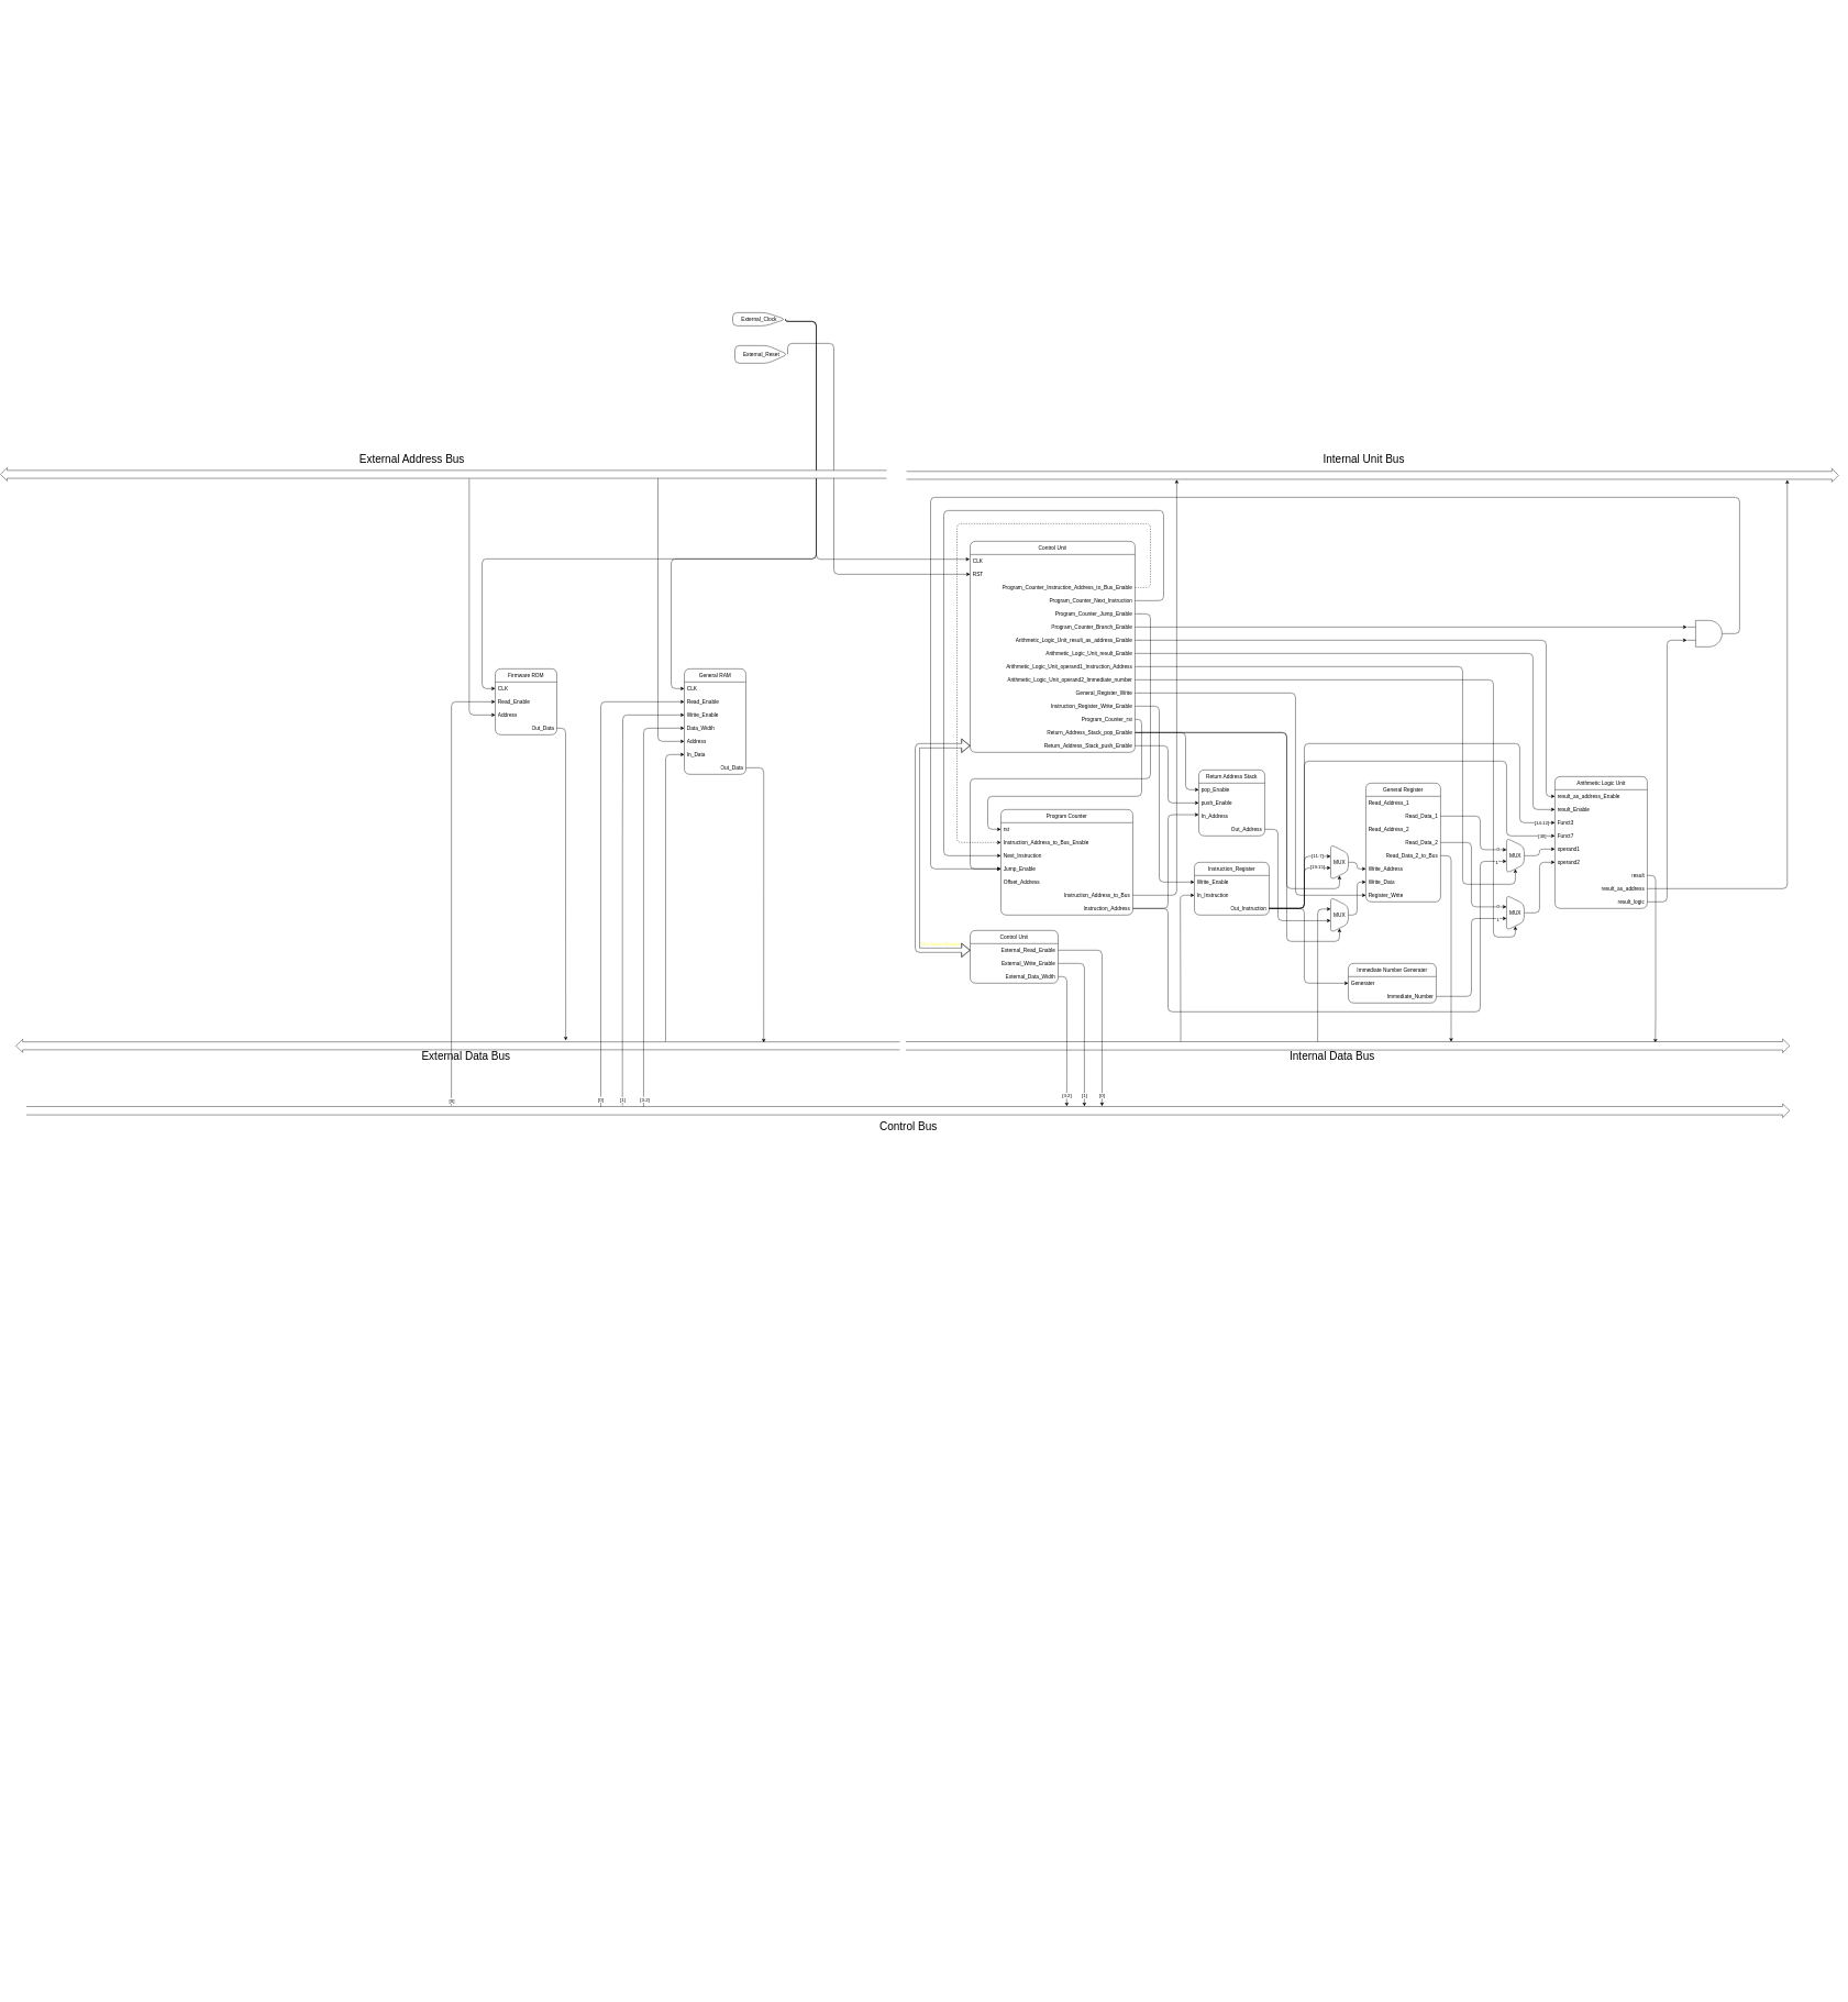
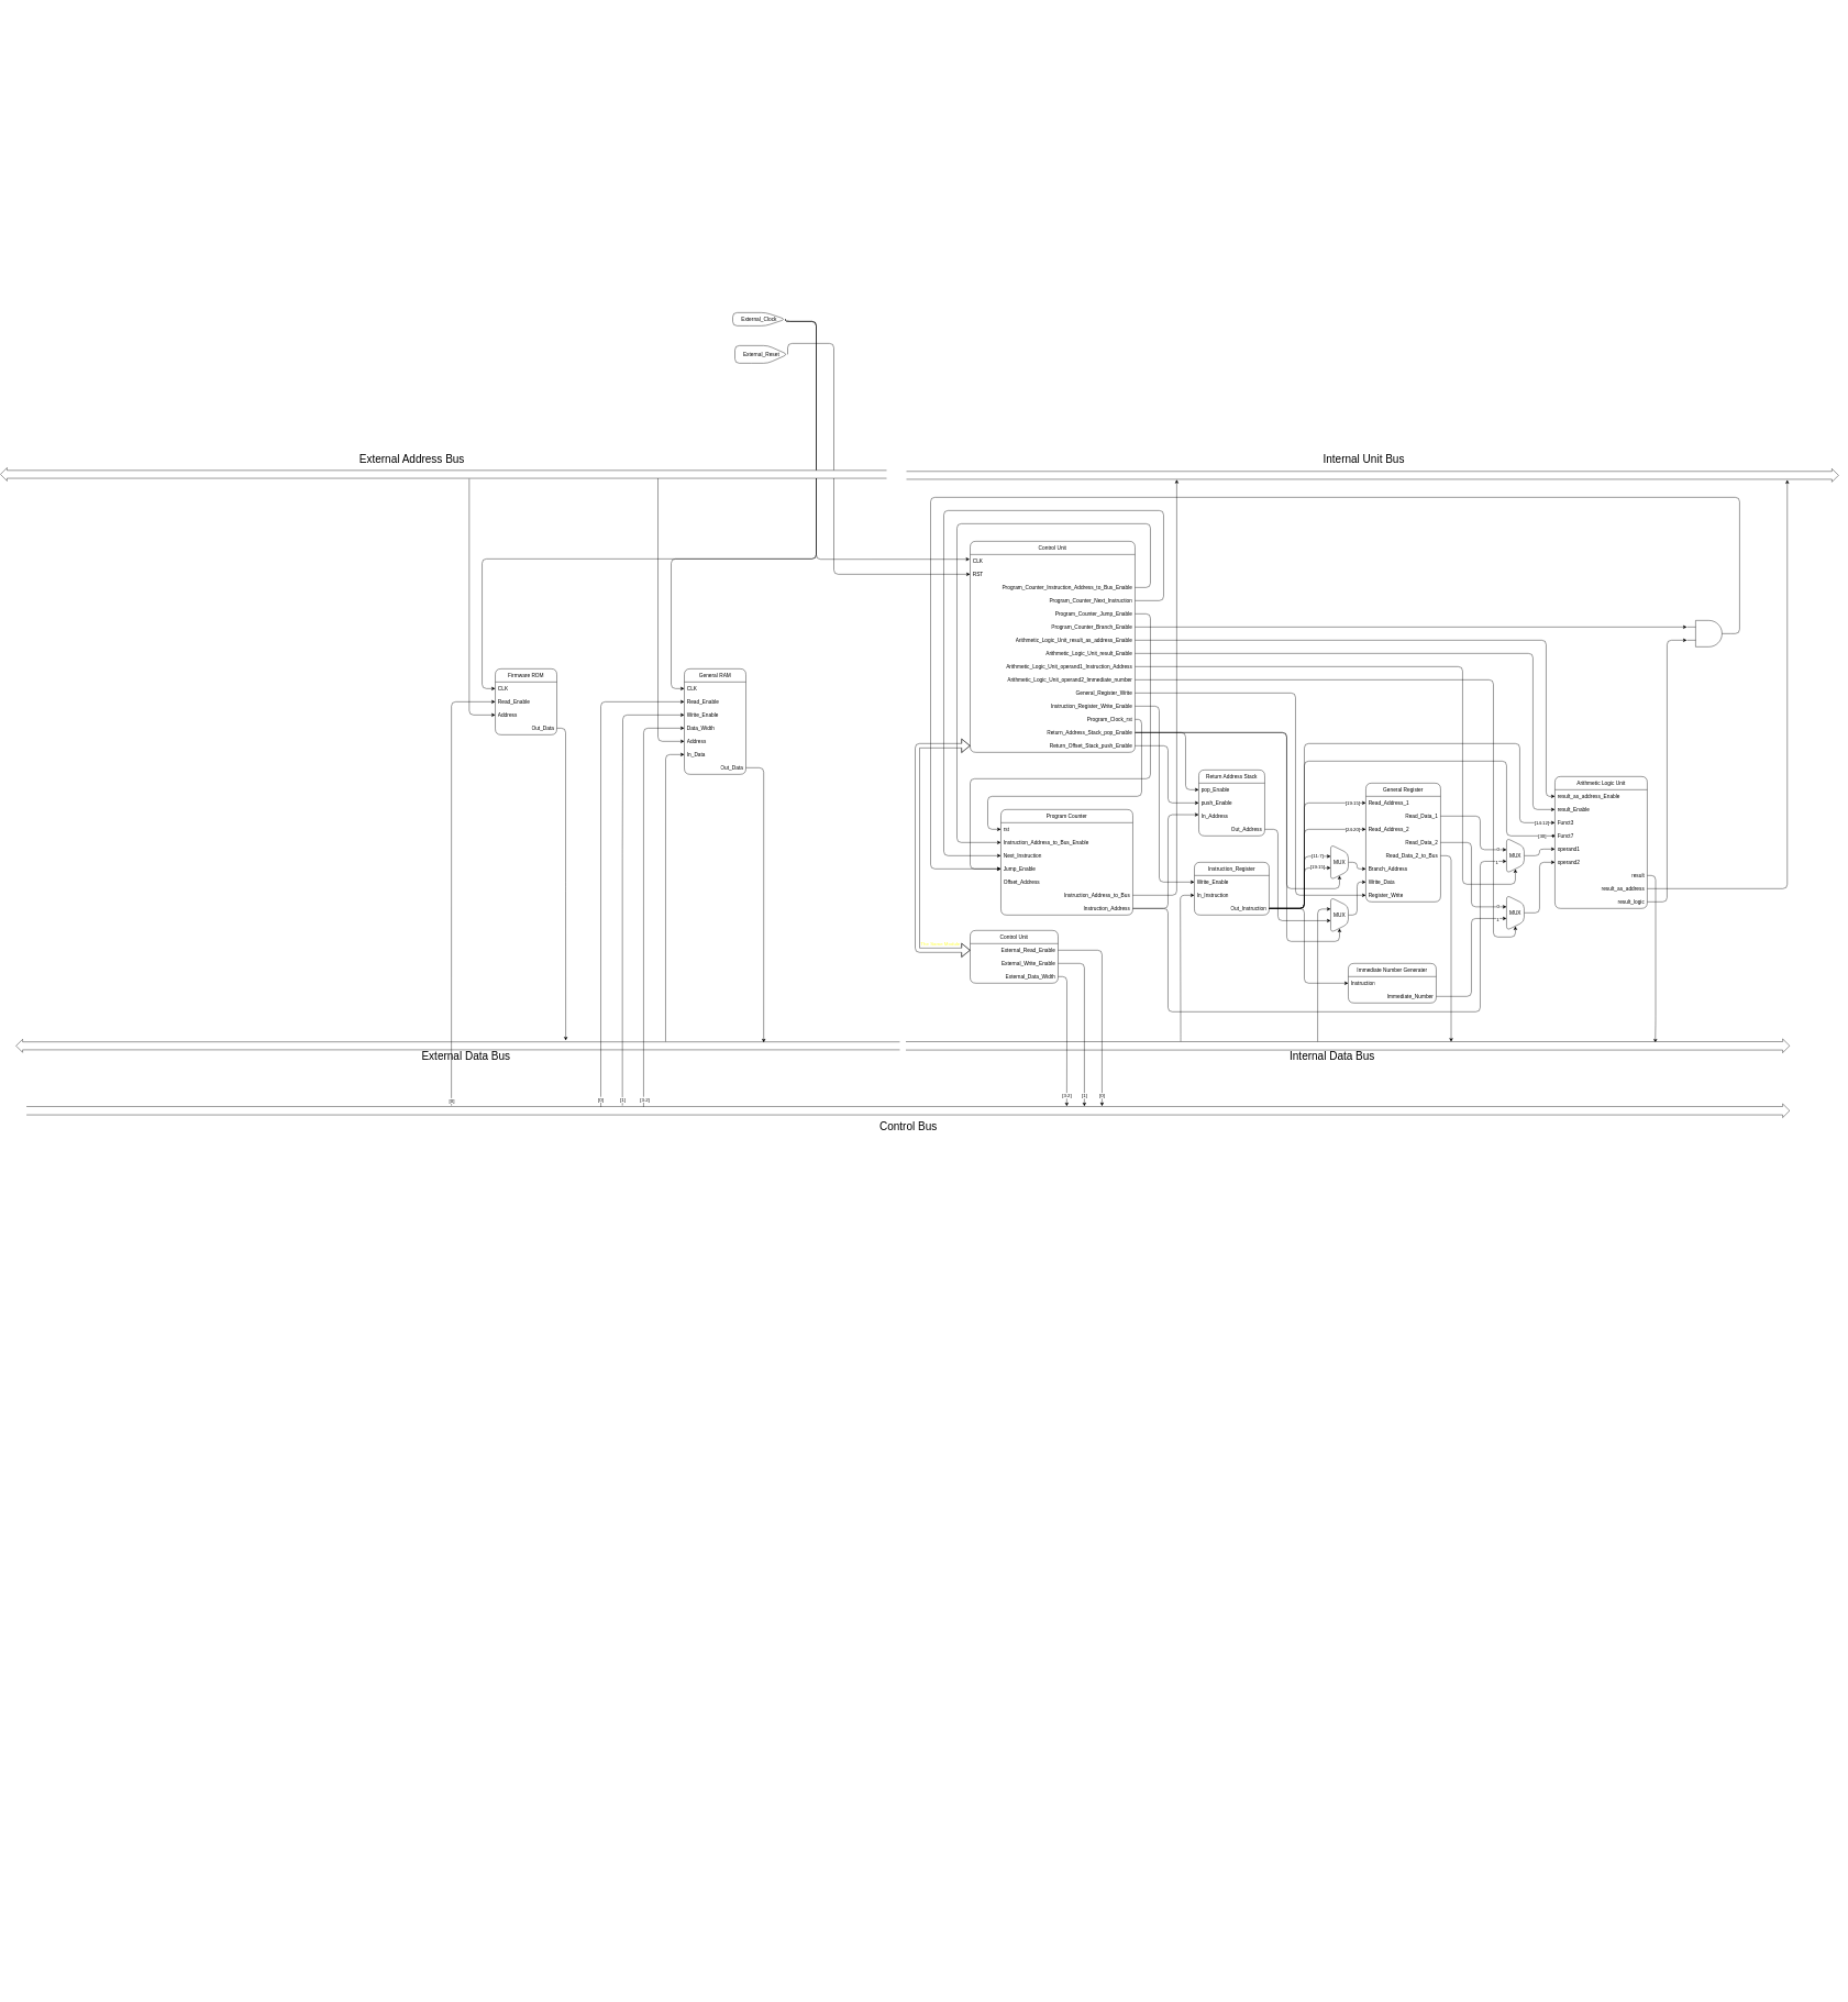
- <mxCell id="110" style="edgeStyle=orthogonalEdgeStyle;rounded=1;orthogonalLoop=1;jettySize=auto;html=1;exitX=1;exitY=0.5;exitDx=0;exitDy=0;entryX=0;entryY=0.5;entryDx=0;entryDy=0;movable=1;resizable=1;rotatable=1;deletable=1;editable=1;locked=0;connectable=1;dashed=1;" parent="1" source="43" target="34" edge="1"><mxGeometry relative="1" as="geometry"><mxPoint x="1270" y="1310" as="targetPoint" /><Array as="points"><mxPoint x="1830" y="1335" /><mxPoint x="1830" y="1190" /><mxPoint x="1390" y="1190" /><mxPoint x="1390" y="1915" /></Array></mxGeometry></mxCell>
+ <mxCell id="110" style="edgeStyle=orthogonalEdgeStyle;rounded=1;orthogonalLoop=1;jettySize=auto;html=1;exitX=1;exitY=0.5;exitDx=0;exitDy=0;entryX=0;entryY=0.5;entryDx=0;entryDy=0;movable=1;resizable=1;rotatable=1;deletable=1;editable=1;locked=0;connectable=1;" parent="1" source="43" target="34" edge="1"><mxGeometry relative="1" as="geometry"><mxPoint x="1270" y="1310" as="targetPoint" /><Array as="points"><mxPoint x="1830" y="1335" /><mxPoint x="1830" y="1190" /><mxPoint x="1390" y="1190" /><mxPoint x="1390" y="1915" /></Array></mxGeometry></mxCell>
- <mxCell id="53" value="Program_Counter_rst" style="text;strokeColor=none;fillColor=none;align=right;verticalAlign=middle;spacingLeft=4;spacingRight=4;overflow=hidden;points=[[0,0.5],[1,0.5]];portConstraint=eastwest;rotatable=1;whiteSpace=wrap;html=1;rounded=1;labelBackgroundColor=none;movable=1;resizable=1;deletable=1;editable=1;locked=0;connectable=1;" parent="40" vertex="1"><mxGeometry y="390" width="375" height="30" as="geometry" /></mxCell>
+ <mxCell id="53" value="Program_Clock_rst" style="text;strokeColor=none;fillColor=none;align=right;verticalAlign=middle;spacingLeft=4;spacingRight=4;overflow=hidden;points=[[0,0.5],[1,0.5]];portConstraint=eastwest;rotatable=1;whiteSpace=wrap;html=1;rounded=1;labelBackgroundColor=none;movable=1;resizable=1;deletable=1;editable=1;locked=0;connectable=1;" parent="40" vertex="1"><mxGeometry y="390" width="375" height="30" as="geometry" /></mxCell>
- <mxCell id="55" value="Return_Address_Stack_push_Enable" style="text;strokeColor=none;fillColor=none;align=right;verticalAlign=middle;spacingLeft=4;spacingRight=4;overflow=hidden;points=[[0,0.5],[1,0.5]];portConstraint=eastwest;rotatable=1;whiteSpace=wrap;html=1;rounded=1;labelBackgroundColor=none;movable=1;resizable=1;deletable=1;editable=1;locked=0;connectable=1;" parent="40" vertex="1"><mxGeometry y="450" width="375" height="30" as="geometry" /></mxCell>
+ <mxCell id="55" value="Return_Offset_Stack_push_Enable" style="text;strokeColor=none;fillColor=none;align=right;verticalAlign=middle;spacingLeft=4;spacingRight=4;overflow=hidden;points=[[0,0.5],[1,0.5]];portConstraint=eastwest;rotatable=1;whiteSpace=wrap;html=1;rounded=1;labelBackgroundColor=none;movable=1;resizable=1;deletable=1;editable=1;locked=0;connectable=1;" parent="40" vertex="1"><mxGeometry y="450" width="375" height="30" as="geometry" /></mxCell>
+ <mxCell id="63" style="edgeStyle=orthogonalEdgeStyle;rounded=1;orthogonalLoop=1;jettySize=auto;html=1;exitX=1;exitY=0.5;exitDx=0;exitDy=0;labelBackgroundColor=none;fontColor=default;movable=1;resizable=1;rotatable=1;deletable=1;editable=1;locked=0;connectable=1;" parent="1" source="31" target="13" edge="1"><mxGeometry relative="1" as="geometry"><Array as="points"><mxPoint x="2180" y="2065" /><mxPoint x="2180" y="1825" /></Array></mxGeometry></mxCell>
+ <mxCell id="64" value="[19:15]" style="edgeLabel;html=1;align=center;verticalAlign=middle;resizable=1;points=[];labelBackgroundColor=default;rounded=1;movable=1;rotatable=1;deletable=1;editable=1;locked=0;connectable=1;" parent="63" vertex="1" connectable="0"><mxGeometry x="0.888" y="-1" relative="1" as="geometry"><mxPoint x="-5" y="-1" as="offset" /></mxGeometry></mxCell>
+ <mxCell id="61" style="edgeStyle=orthogonalEdgeStyle;rounded=1;orthogonalLoop=1;jettySize=auto;html=1;exitX=1;exitY=0.5;exitDx=0;exitDy=0;labelBackgroundColor=none;fontColor=default;movable=1;resizable=1;rotatable=1;deletable=1;editable=1;locked=0;connectable=1;" parent="1" source="31" target="15" edge="1"><mxGeometry relative="1" as="geometry"><Array as="points"><mxPoint x="2180" y="2065" /><mxPoint x="2180" y="1885" /></Array></mxGeometry></mxCell>
+ <mxCell id="62" value="[24:20]" style="edgeLabel;html=1;align=center;verticalAlign=middle;resizable=1;points=[];labelBackgroundColor=default;rounded=1;movable=1;rotatable=1;deletable=1;editable=1;locked=0;connectable=1;" parent="61" vertex="1" connectable="0"><mxGeometry x="0.873" y="-1" relative="1" as="geometry"><mxPoint x="-6" y="-1" as="offset" /></mxGeometry></mxCell>
- <mxCell id="71" style="edgeStyle=orthogonalEdgeStyle;rounded=1;orthogonalLoop=1;jettySize=auto;html=1;exitX=1;exitY=0.5;exitDx=0;exitDy=0;entryX=0;entryY=0.5;entryDx=0;entryDy=0;labelBackgroundColor=none;fontColor=default;movable=1;resizable=1;rotatable=1;deletable=1;editable=1;locked=0;connectable=1;" parent="1" source="31" target="6" edge="1"><mxGeometry relative="1" as="geometry"><mxPoint x="2180" y="1740" as="targetPoint" /><Array as="points"><mxPoint x="2180" y="2065" /><mxPoint x="2180" y="1730" /><mxPoint x="2640" y="1730" /><mxPoint x="2640" y="1900" /></Array></mxGeometry></mxCell>
+ <mxCell id="71" style="edgeStyle=orthogonalEdgeStyle;rounded=1;orthogonalLoop=1;jettySize=auto;html=1;exitX=1;exitY=0.5;exitDx=0;exitDy=0;entryX=0;entryY=0.5;entryDx=0;entryDy=0;labelBackgroundColor=none;fontColor=default;movable=1;resizable=1;rotatable=1;deletable=1;editable=1;locked=0;connectable=1;endArrow=diamond;" parent="1" source="31" target="6" edge="1"><mxGeometry relative="1" as="geometry"><mxPoint x="2180" y="1740" as="targetPoint" /><Array as="points"><mxPoint x="2180" y="2065" /><mxPoint x="2180" y="1730" /><mxPoint x="2640" y="1730" /><mxPoint x="2640" y="1900" /></Array></mxGeometry></mxCell>
- <mxCell id="18" value="Write_Address" style="text;strokeColor=none;fillColor=none;align=left;verticalAlign=middle;spacingLeft=4;spacingRight=4;overflow=hidden;points=[[0,0.5],[1,0.5]];portConstraint=eastwest;rotatable=1;whiteSpace=wrap;html=1;rounded=1;labelBackgroundColor=none;movable=1;resizable=1;deletable=1;editable=1;locked=0;connectable=1;" parent="12" vertex="1"><mxGeometry y="180" width="170" height="30" as="geometry" /></mxCell>
+ <mxCell id="18" value="Branch_Address" style="text;strokeColor=none;fillColor=none;align=left;verticalAlign=middle;spacingLeft=4;spacingRight=4;overflow=hidden;points=[[0,0.5],[1,0.5]];portConstraint=eastwest;rotatable=1;whiteSpace=wrap;html=1;rounded=1;labelBackgroundColor=none;movable=1;resizable=1;deletable=1;editable=1;locked=0;connectable=1;" parent="12" vertex="1"><mxGeometry y="180" width="170" height="30" as="geometry" /></mxCell>
- <mxCell id="26" value="Generater" style="text;strokeColor=none;fillColor=none;align=left;verticalAlign=middle;spacingLeft=4;spacingRight=4;overflow=hidden;points=[[0,0.5],[1,0.5]];portConstraint=eastwest;rotatable=1;whiteSpace=wrap;html=1;rounded=1;labelBackgroundColor=none;movable=1;resizable=1;deletable=1;editable=1;locked=0;connectable=1;" parent="25" vertex="1"><mxGeometry y="30" width="200" height="30" as="geometry" /></mxCell>
+ <mxCell id="26" value="Instruction" style="text;strokeColor=none;fillColor=none;align=left;verticalAlign=middle;spacingLeft=4;spacingRight=4;overflow=hidden;points=[[0,0.5],[1,0.5]];portConstraint=eastwest;rotatable=1;whiteSpace=wrap;html=1;rounded=1;labelBackgroundColor=none;movable=1;resizable=1;deletable=1;editable=1;locked=0;connectable=1;" parent="25" vertex="1"><mxGeometry y="30" width="200" height="30" as="geometry" /></mxCell>
